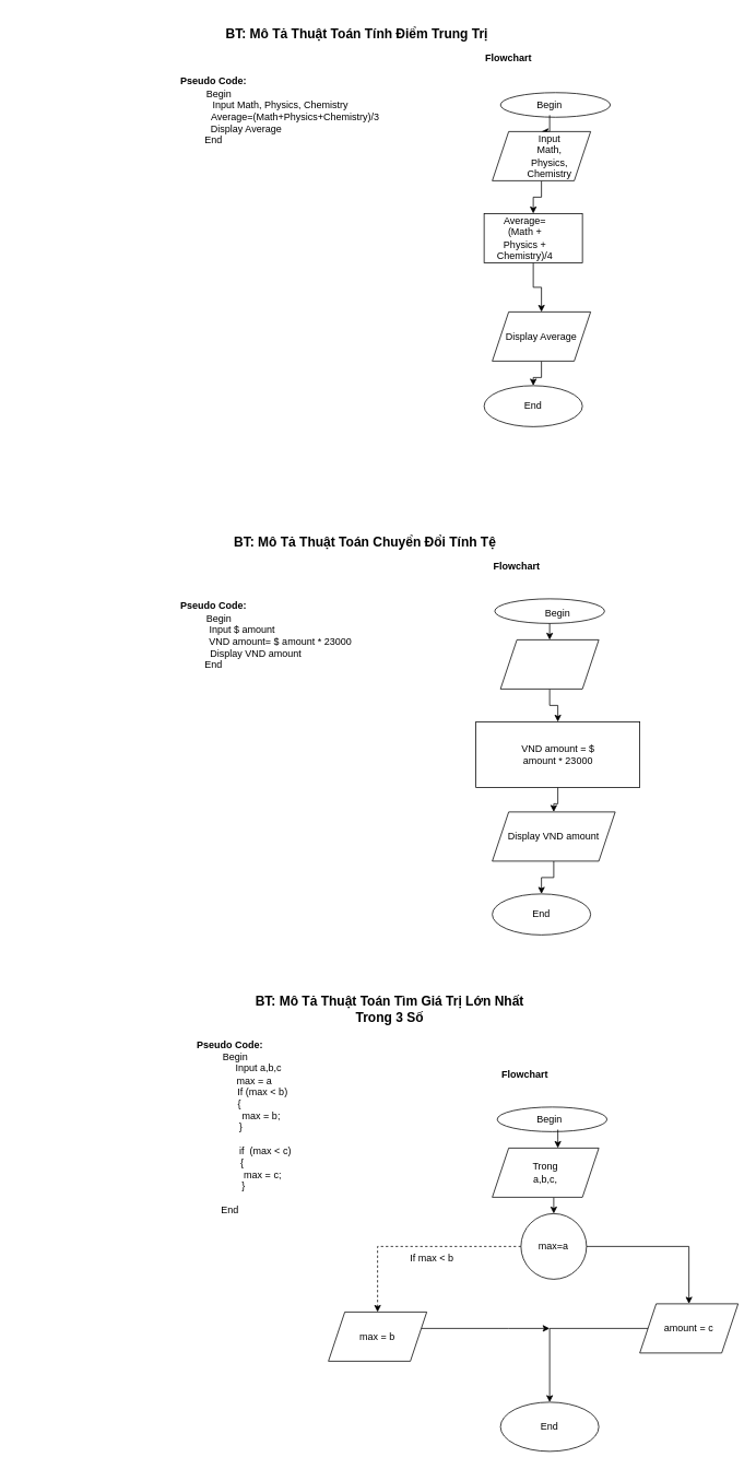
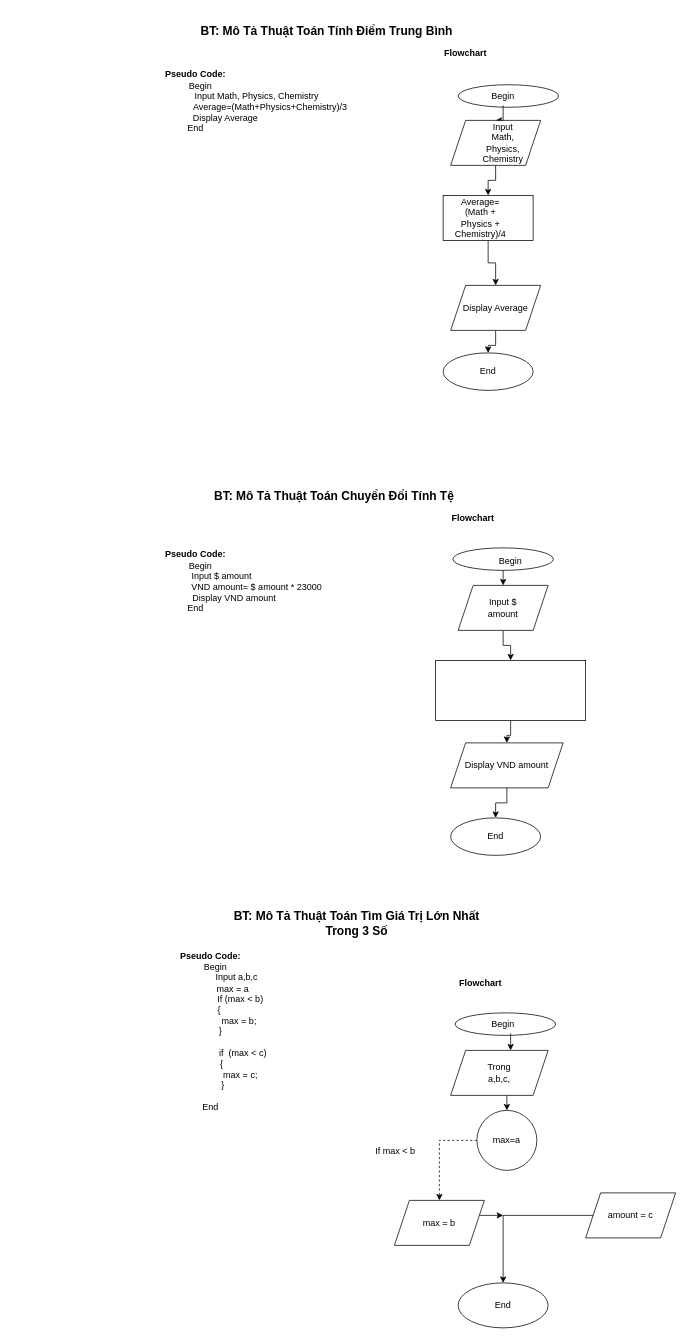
- <mxCell id="17" value="&lt;b&gt;&lt;font style=&quot;font-size: 16px&quot;&gt;BT: Mô Tả Thuật Toán Tính Điểm Trung Trị&lt;/font&gt;&lt;/b&gt;" style="text;html=1;strokeColor=none;fillColor=none;align=center;verticalAlign=middle;whiteSpace=wrap;rounded=0;" vertex="1" parent="1"><mxGeometry x="260" y="30" width="350" height="20" as="geometry" /></mxCell>
+ <mxCell id="17" value="&lt;b&gt;&lt;font style=&quot;font-size: 16px&quot;&gt;BT: Mô Tả Thuật Toán Tính Điểm Trung Bình&lt;/font&gt;&lt;/b&gt;" style="text;html=1;strokeColor=none;fillColor=none;align=center;verticalAlign=middle;whiteSpace=wrap;rounded=0;" vertex="1" parent="1"><mxGeometry x="260" y="30" width="350" height="20" as="geometry" /></mxCell>
+ <mxCell id="29" value="Input $ amount" style="text;html=1;strokeColor=none;fillColor=none;align=center;verticalAlign=middle;whiteSpace=wrap;rounded=0;" vertex="1" parent="1"><mxGeometry x="650" y="800" width="40" height="20" as="geometry" /></mxCell>
- <mxCell id="30" value="VND amount = $ amount * 23000" style="text;html=1;strokeColor=none;fillColor=none;align=center;verticalAlign=middle;whiteSpace=wrap;rounded=0;" vertex="1" parent="1"><mxGeometry x="618.5" y="900" width="123" height="40" as="geometry" /></mxCell>
- <mxCell id="40" value="" style="edgeStyle=orthogonalEdgeStyle;rounded=0;orthogonalLoop=1;jettySize=auto;html=1;exitX=1;exitY=0.5;exitDx=0;exitDy=0;" edge="1" source="51" target="43" parent="1"><mxGeometry relative="1" as="geometry"><mxPoint x="730" y="1530" as="sourcePoint" /></mxGeometry></mxCell>
- <mxCell id="50" value="max = b" style="shape=parallelogram;perimeter=parallelogramPerimeter;whiteSpace=wrap;html=1;fixedSize=1;" vertex="1" parent="1"><mxGeometry x="400" y="1600" width="120" height="60" as="geometry" /></mxCell>
+ <mxCell id="50" value="max = b" style="shape=parallelogram;perimeter=parallelogramPerimeter;whiteSpace=wrap;html=1;fixedSize=1;" vertex="1" parent="1"><mxGeometry x="525" y="1600" width="120" height="60" as="geometry" /></mxCell>
